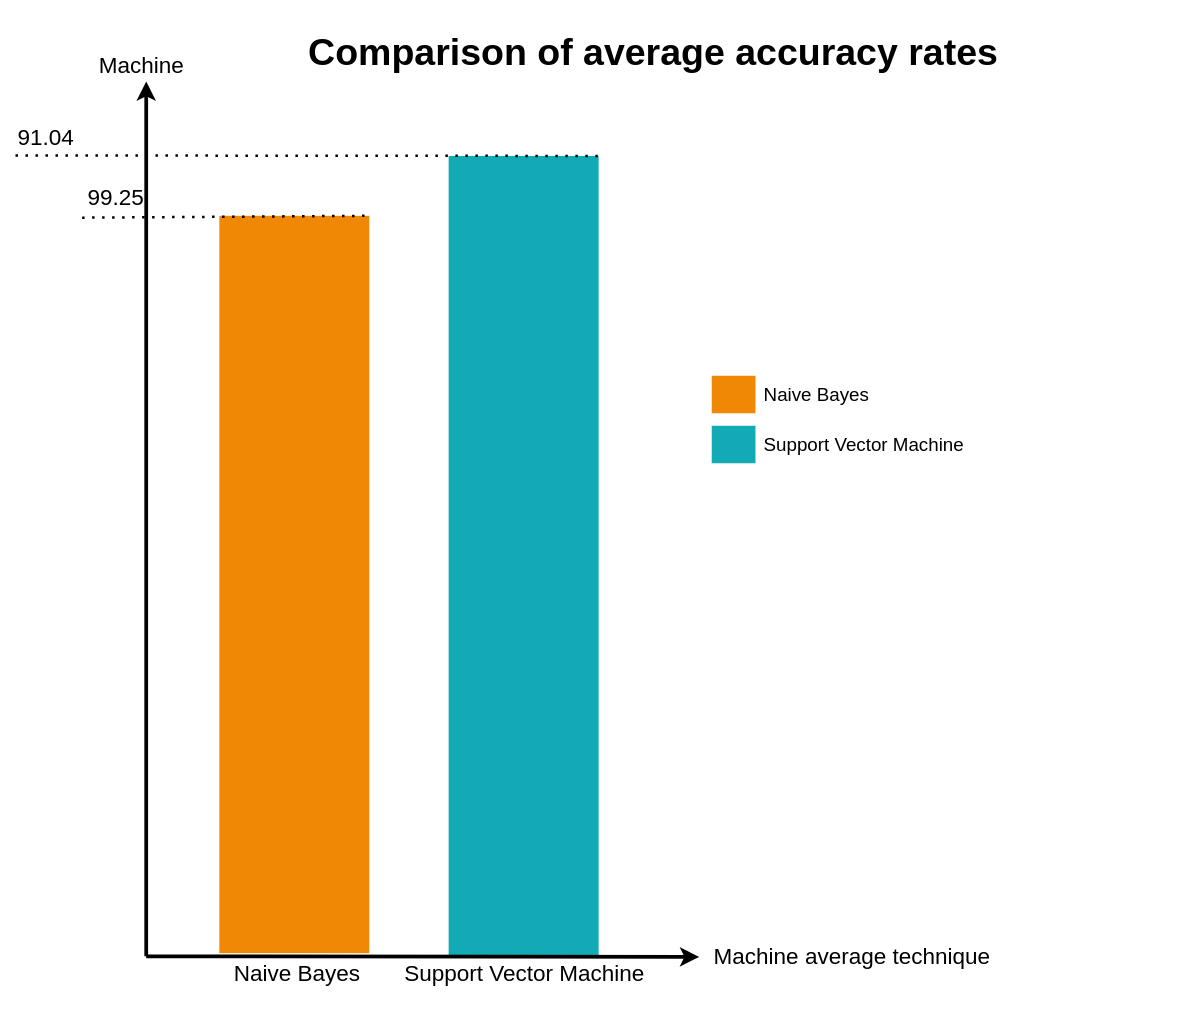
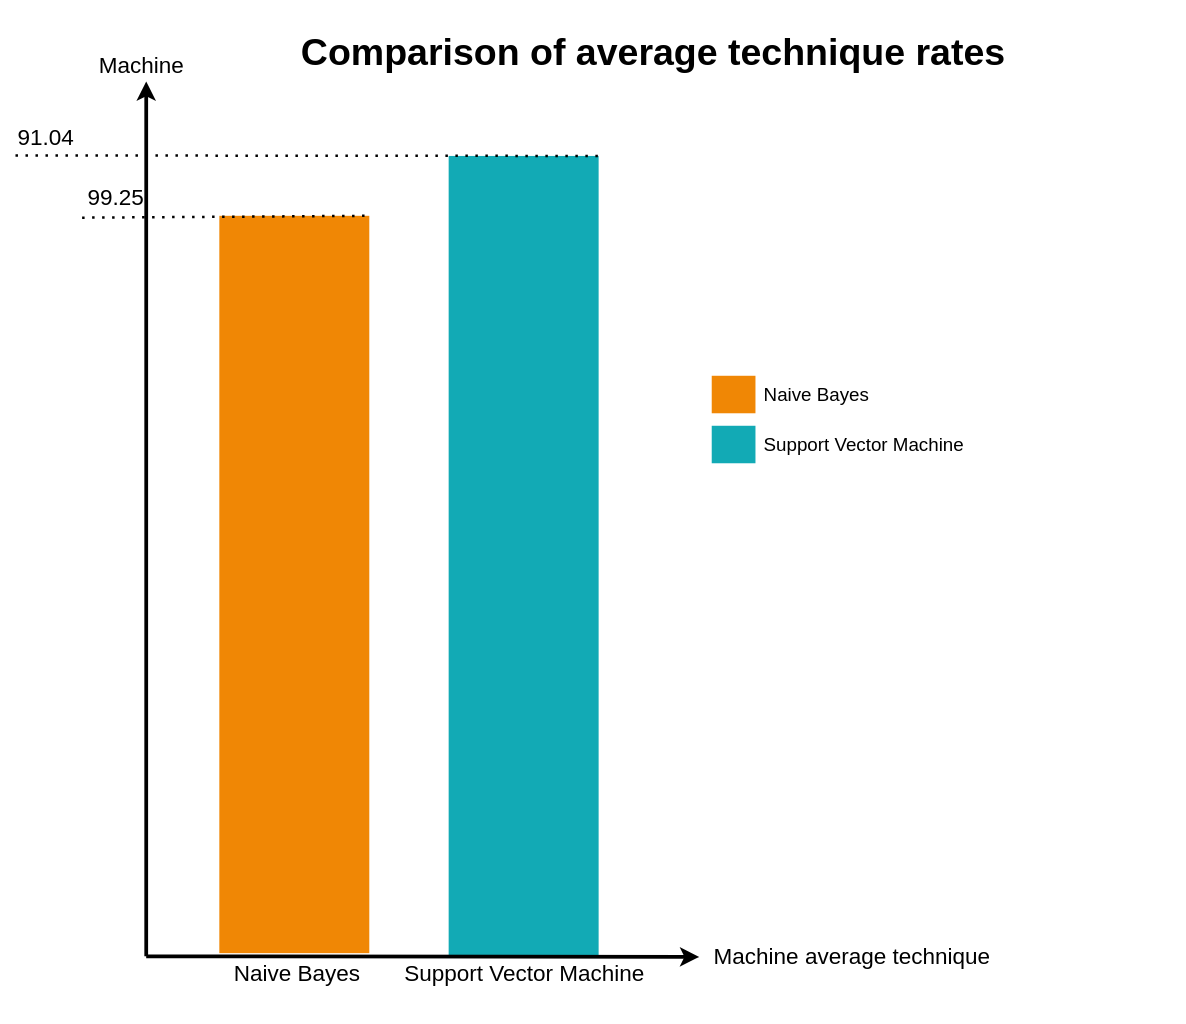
- <mxCell id="15" value="Comparison of average accuracy rates" style="text;spacingTop=-5;align=center;verticalAlign=middle;fontSize=30;fontStyle=1;html=1;points=[]" parent="1" vertex="1"><mxGeometry x="116.5" y="20.5" width="810" height="45" as="geometry" /></mxCell>
+ <mxCell id="15" value="Comparison of average technique rates" style="text;spacingTop=-5;align=center;verticalAlign=middle;fontSize=30;fontStyle=1;html=1;points=[]" parent="1" vertex="1"><mxGeometry x="116.5" y="20.5" width="810" height="45" as="geometry" /></mxCell>
